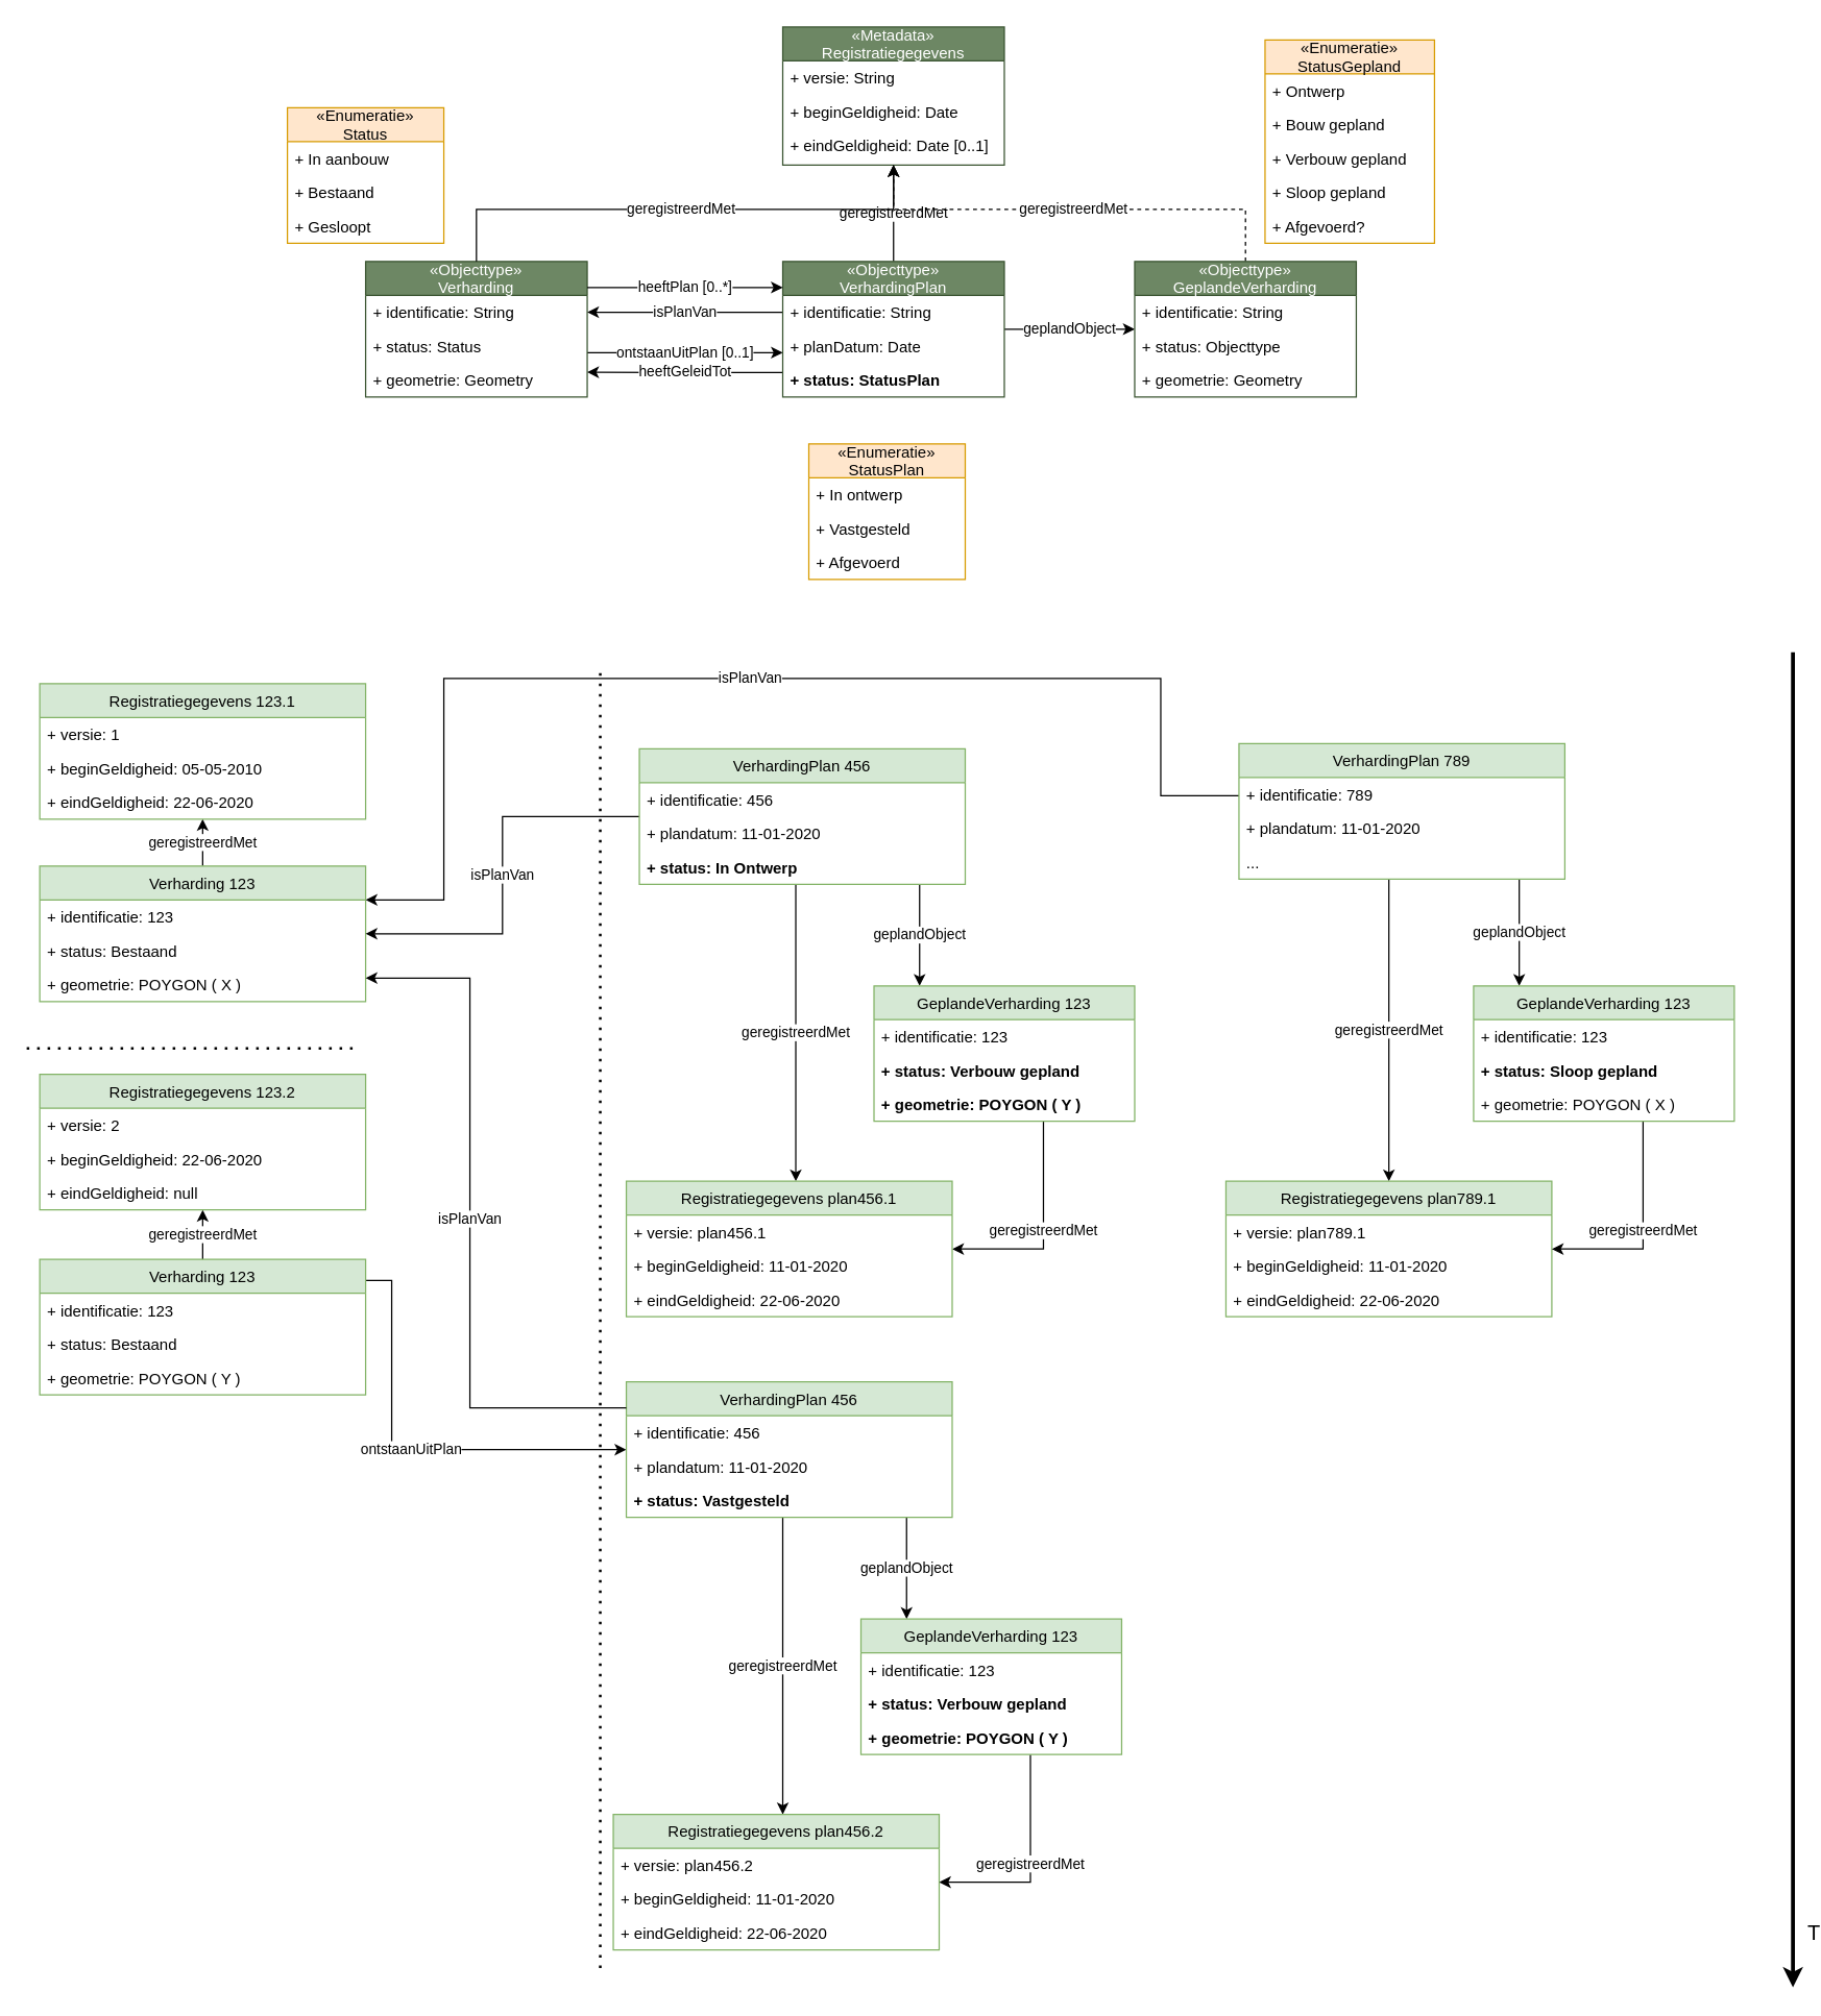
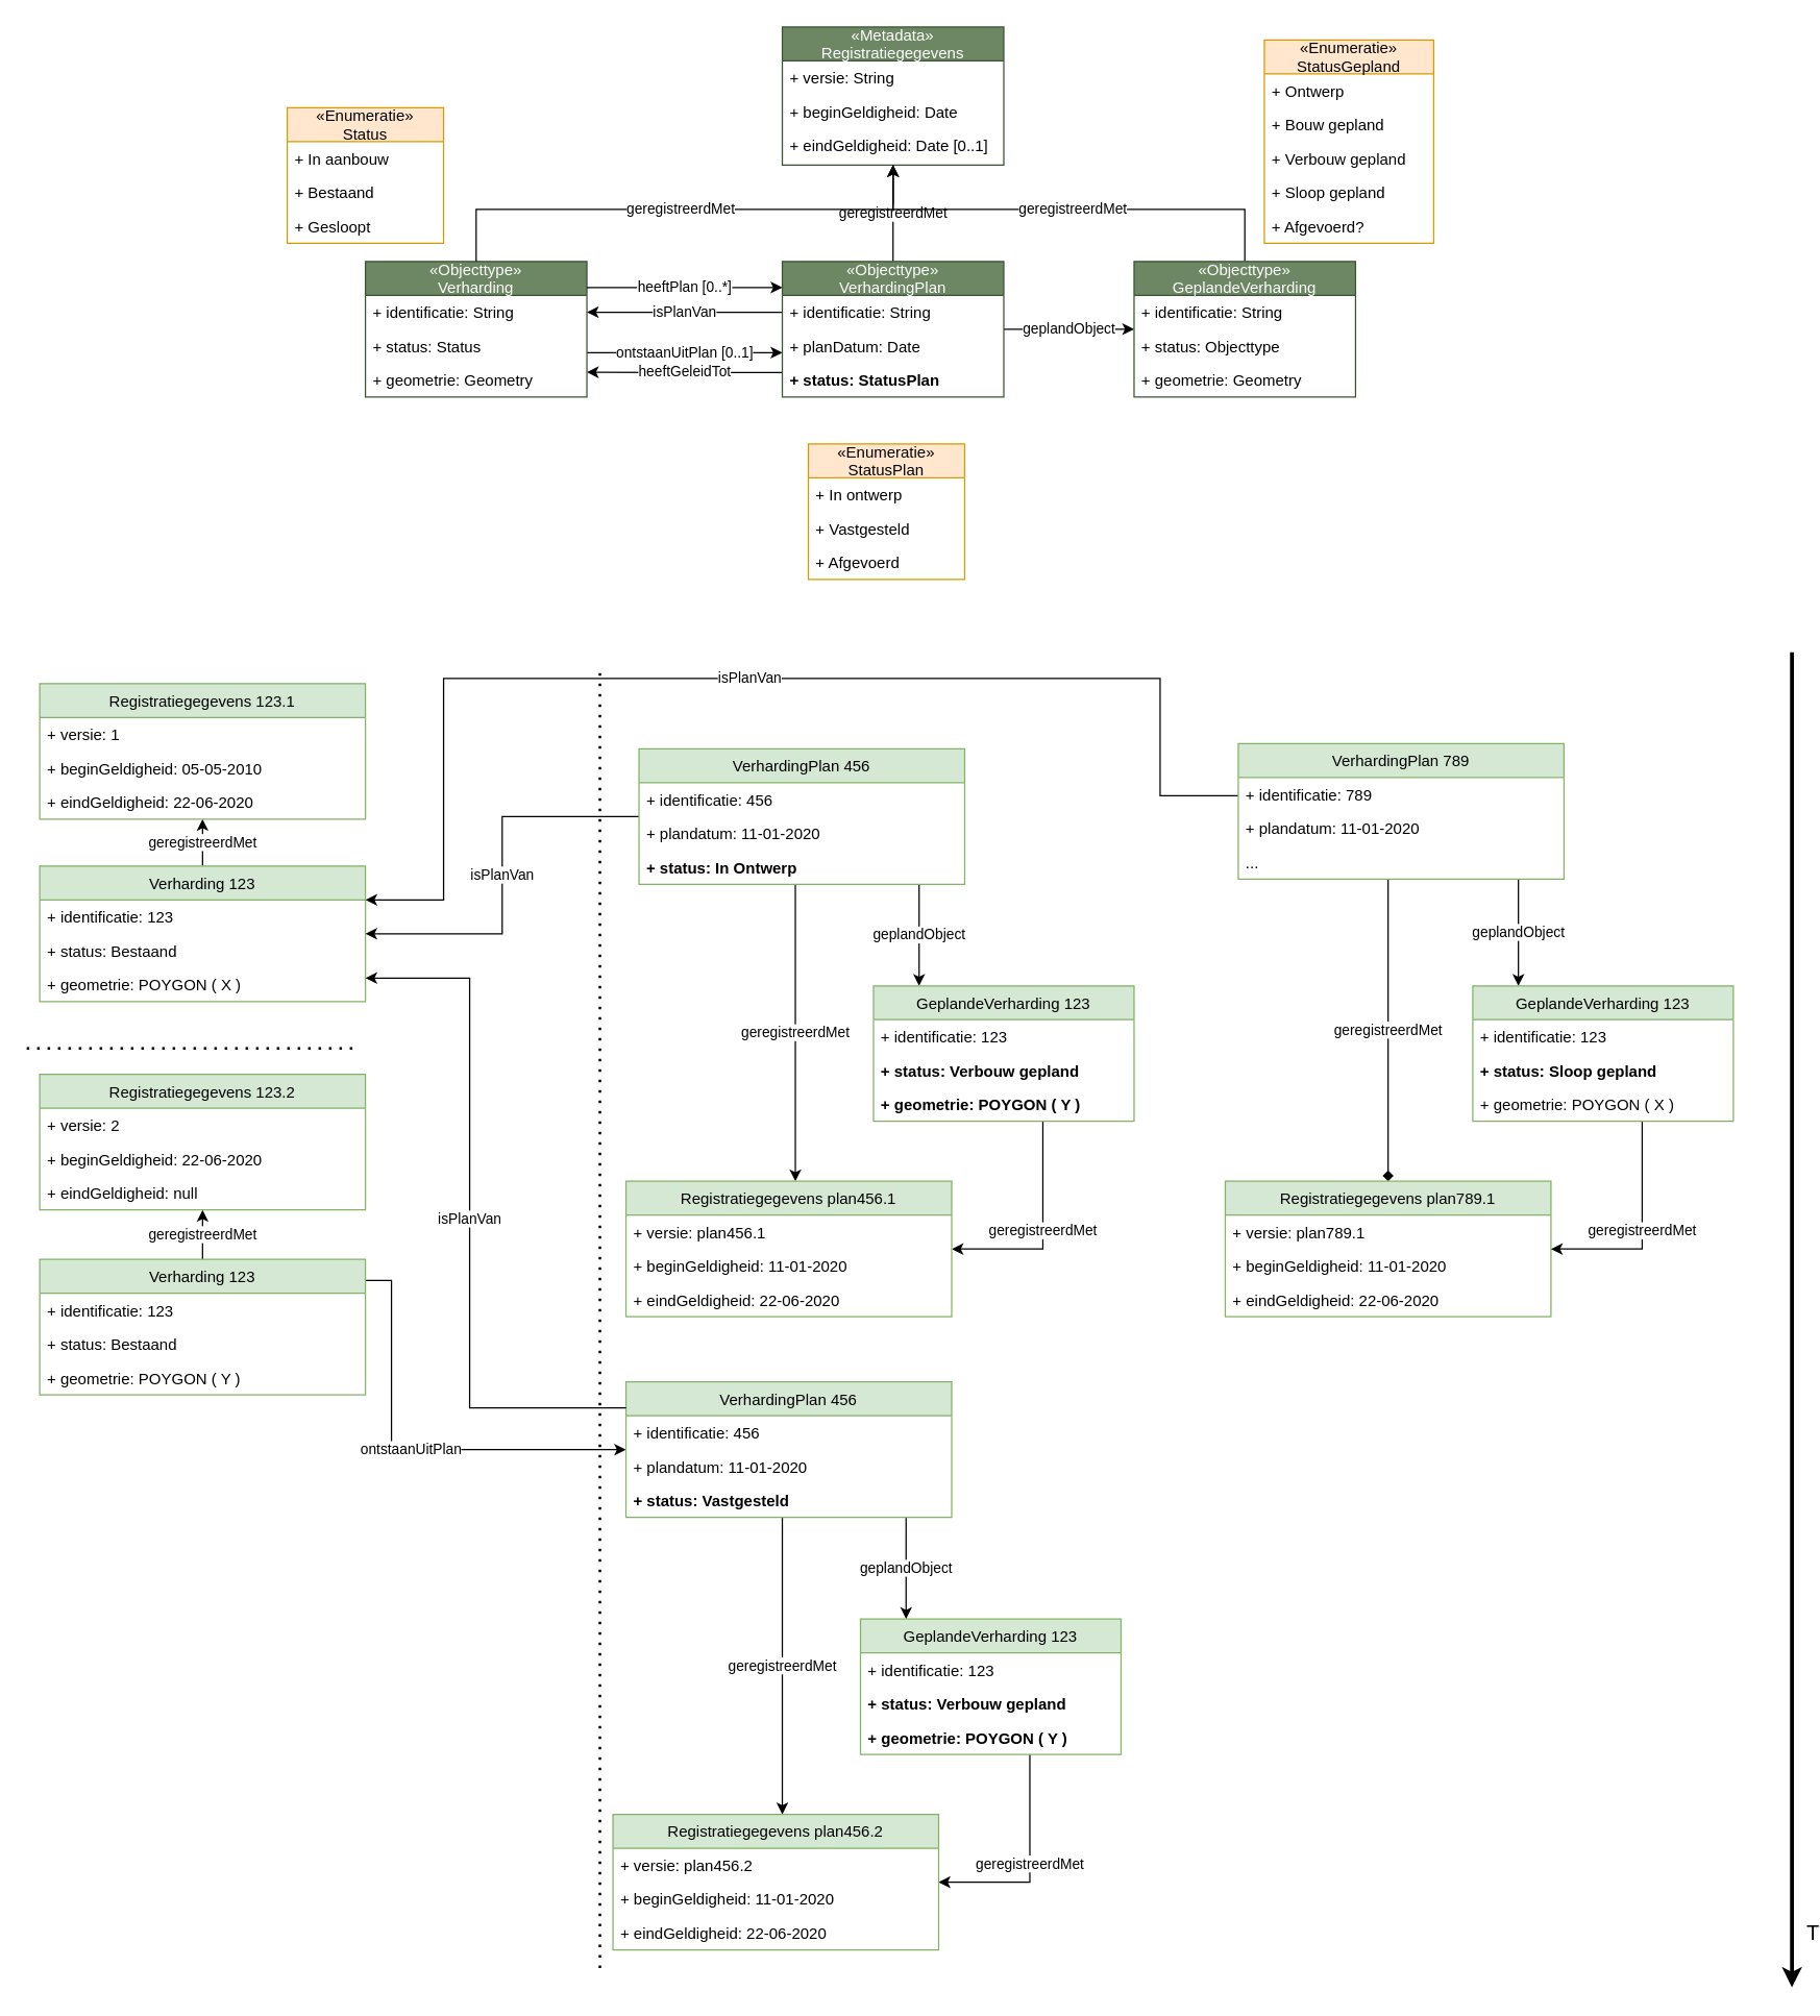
- <mxCell id="75" value="geregistreerdMet" style="edgeStyle=elbowEdgeStyle;rounded=0;orthogonalLoop=1;jettySize=auto;html=1;elbow=vertical;dashed=1;" parent="1" source="76" target="7" edge="1"><mxGeometry relative="1" as="geometry"><Array as="points"><mxPoint x="790" y="160" /></Array></mxGeometry></mxCell>
+ <mxCell id="75" value="geregistreerdMet" style="edgeStyle=elbowEdgeStyle;rounded=0;orthogonalLoop=1;jettySize=auto;html=1;elbow=vertical;" parent="1" source="76" target="7" edge="1"><mxGeometry relative="1" as="geometry"><Array as="points"><mxPoint x="790" y="160" /></Array></mxGeometry></mxCell>
- <mxCell id="51" value="geregistreerdMet" style="edgeStyle=elbowEdgeStyle;rounded=0;orthogonalLoop=1;jettySize=auto;html=1;" parent="1" source="53" target="66" edge="1"><mxGeometry relative="1" as="geometry"><Array as="points"><mxPoint x="1065" y="750" /><mxPoint x="1030" y="720" /></Array></mxGeometry></mxCell>
+ <mxCell id="51" value="geregistreerdMet" style="edgeStyle=elbowEdgeStyle;rounded=0;orthogonalLoop=1;jettySize=auto;html=1;endArrow=diamond;" parent="1" source="53" target="66" edge="1"><mxGeometry relative="1" as="geometry"><Array as="points"><mxPoint x="1065" y="750" /><mxPoint x="1030" y="720" /></Array></mxGeometry></mxCell>
